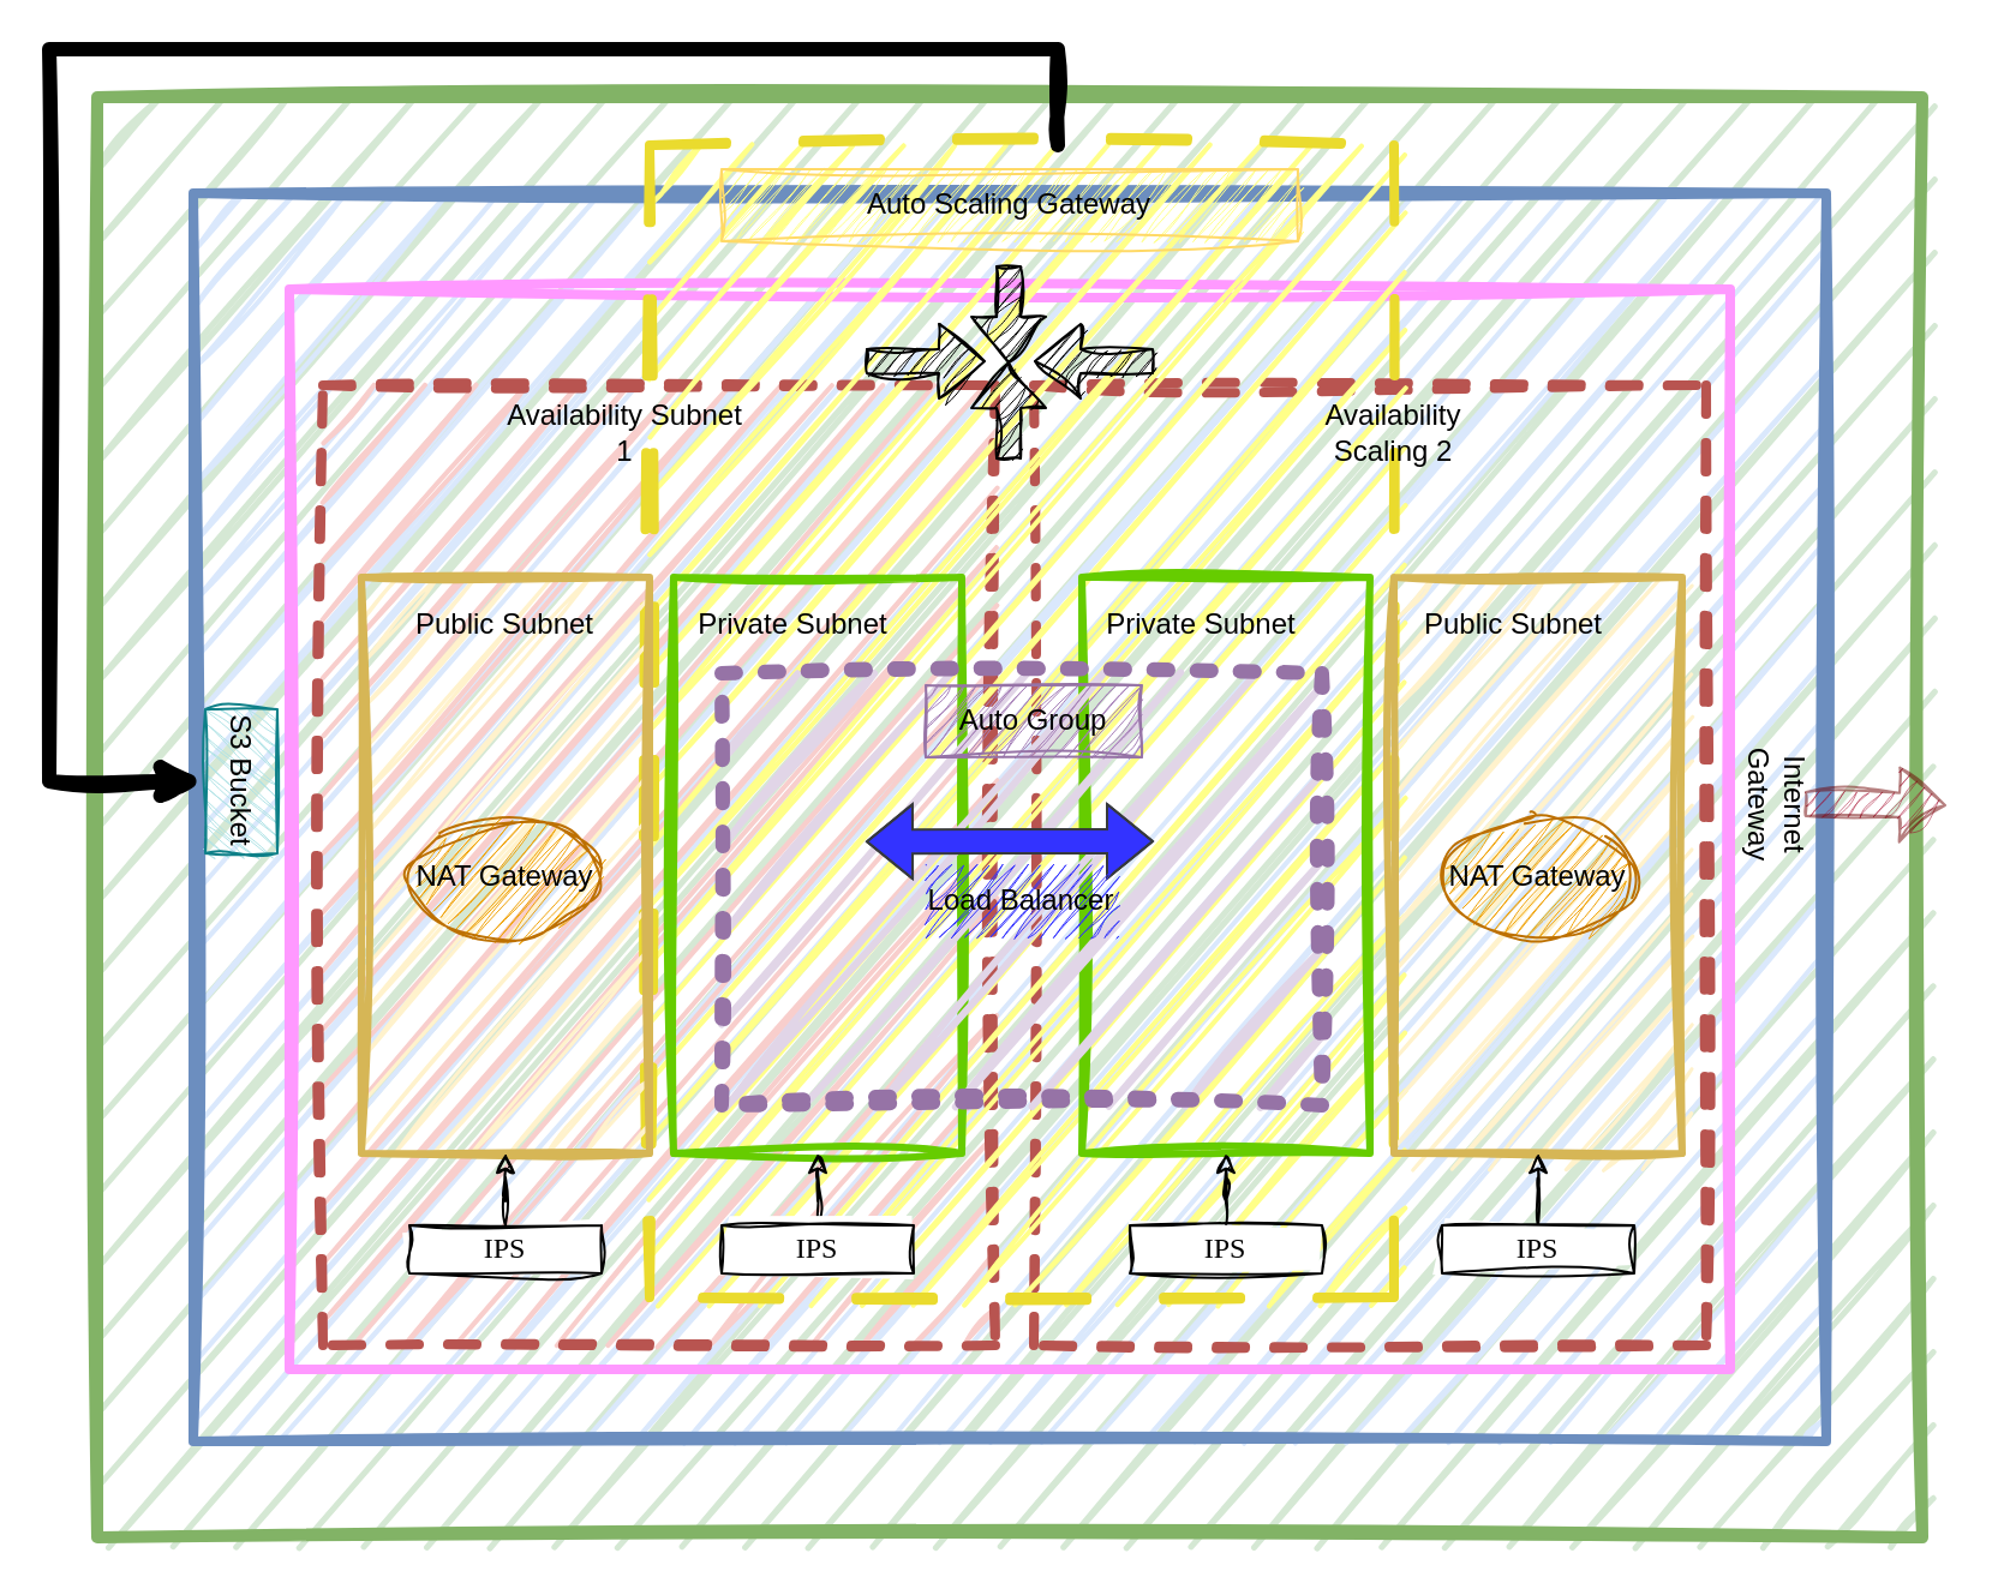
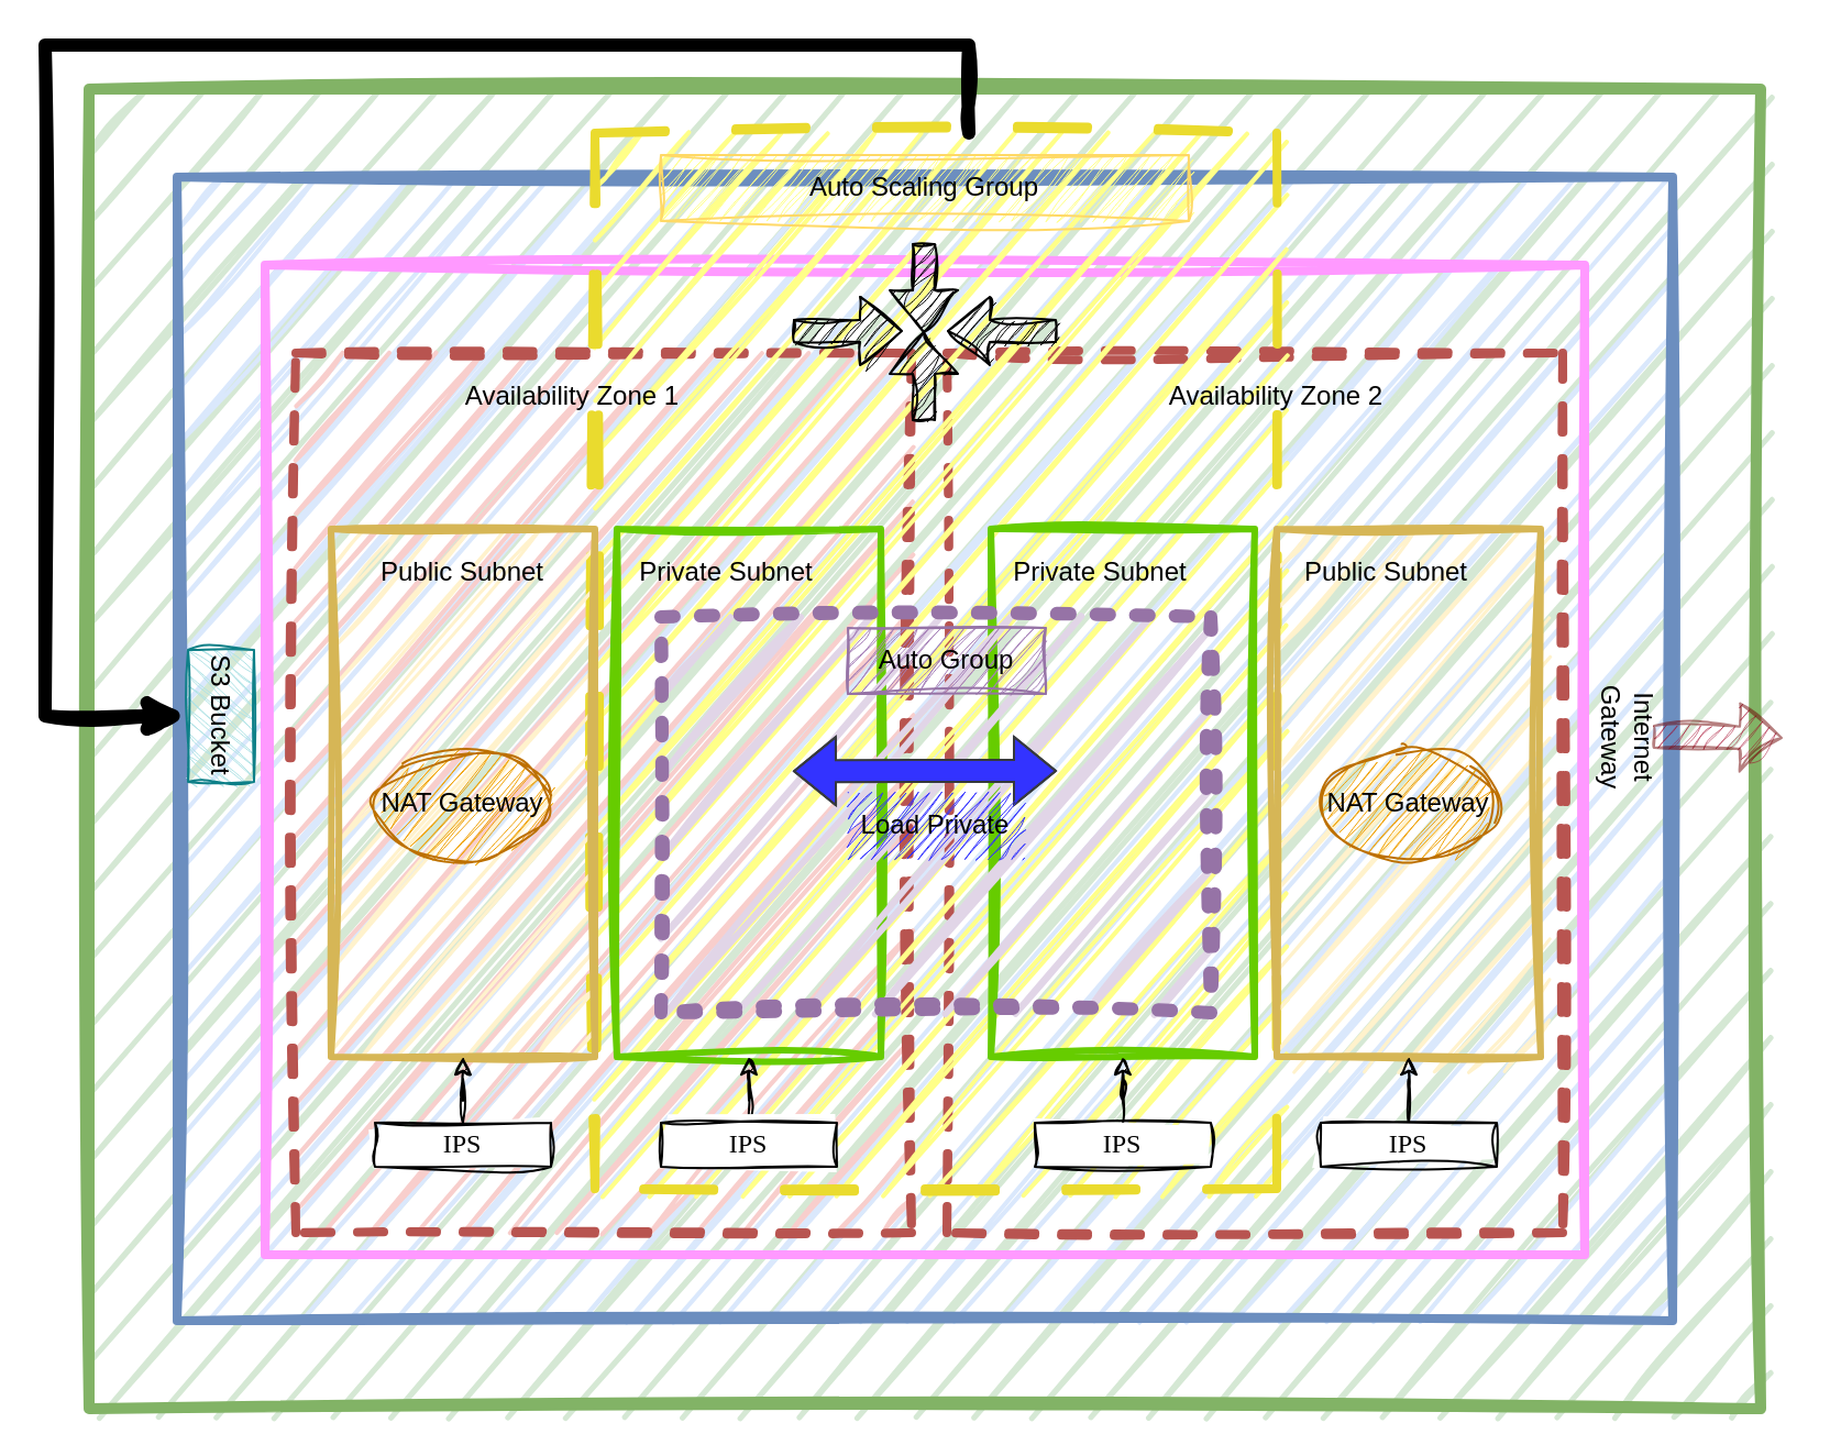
- <mxCell id="22" value="Auto Scaling Gateway" style="text;html=1;align=center;verticalAlign=middle;whiteSpace=wrap;rounded=0;sketch=1;curveFitting=1;jiggle=2;fillColor=#ffff88;strokeColor=#FFD966;" parent="1" vertex="1"><mxGeometry x="300" y="70" width="240" height="30" as="geometry" /></mxCell>
+ <mxCell id="22" value="Auto Scaling Group" style="text;html=1;align=center;verticalAlign=middle;whiteSpace=wrap;rounded=0;sketch=1;curveFitting=1;jiggle=2;fillColor=#ffff88;strokeColor=#FFD966;" parent="1" vertex="1"><mxGeometry x="300" y="70" width="240" height="30" as="geometry" /></mxCell>
- <mxCell id="8" value="Availability Subnet 1" style="text;html=1;align=center;verticalAlign=middle;whiteSpace=wrap;rounded=0;sketch=1;curveFitting=1;jiggle=2;" parent="1" vertex="1"><mxGeometry x="210" y="160" width="100" height="40" as="geometry" /></mxCell>
+ <mxCell id="8" value="Availability Zone 1" style="text;html=1;align=center;verticalAlign=middle;whiteSpace=wrap;rounded=0;sketch=1;curveFitting=1;jiggle=2;" parent="1" vertex="1"><mxGeometry x="210" y="160" width="100" height="40" as="geometry" /></mxCell>
- <mxCell id="9" value="Availability Scaling 2" style="text;html=1;align=center;verticalAlign=middle;whiteSpace=wrap;rounded=0;sketch=1;curveFitting=1;jiggle=2;" parent="1" vertex="1"><mxGeometry x="530" y="160" width="100" height="40" as="geometry" /></mxCell>
+ <mxCell id="9" value="Availability Zone 2" style="text;html=1;align=center;verticalAlign=middle;whiteSpace=wrap;rounded=0;sketch=1;curveFitting=1;jiggle=2;" parent="1" vertex="1"><mxGeometry x="530" y="160" width="100" height="40" as="geometry" /></mxCell>
- <mxCell id="25" value="Load Balancer" style="text;html=1;align=center;verticalAlign=middle;whiteSpace=wrap;rounded=0;sketch=1;curveFitting=1;jiggle=2;fillColor=#3333FF;" parent="1" vertex="1"><mxGeometry x="385" y="360" width="80" height="30" as="geometry" /></mxCell>
+ <mxCell id="25" value="Load Private" style="text;html=1;align=center;verticalAlign=middle;whiteSpace=wrap;rounded=0;sketch=1;curveFitting=1;jiggle=2;fillColor=#3333FF;" parent="1" vertex="1"><mxGeometry x="385" y="360" width="80" height="30" as="geometry" /></mxCell>
